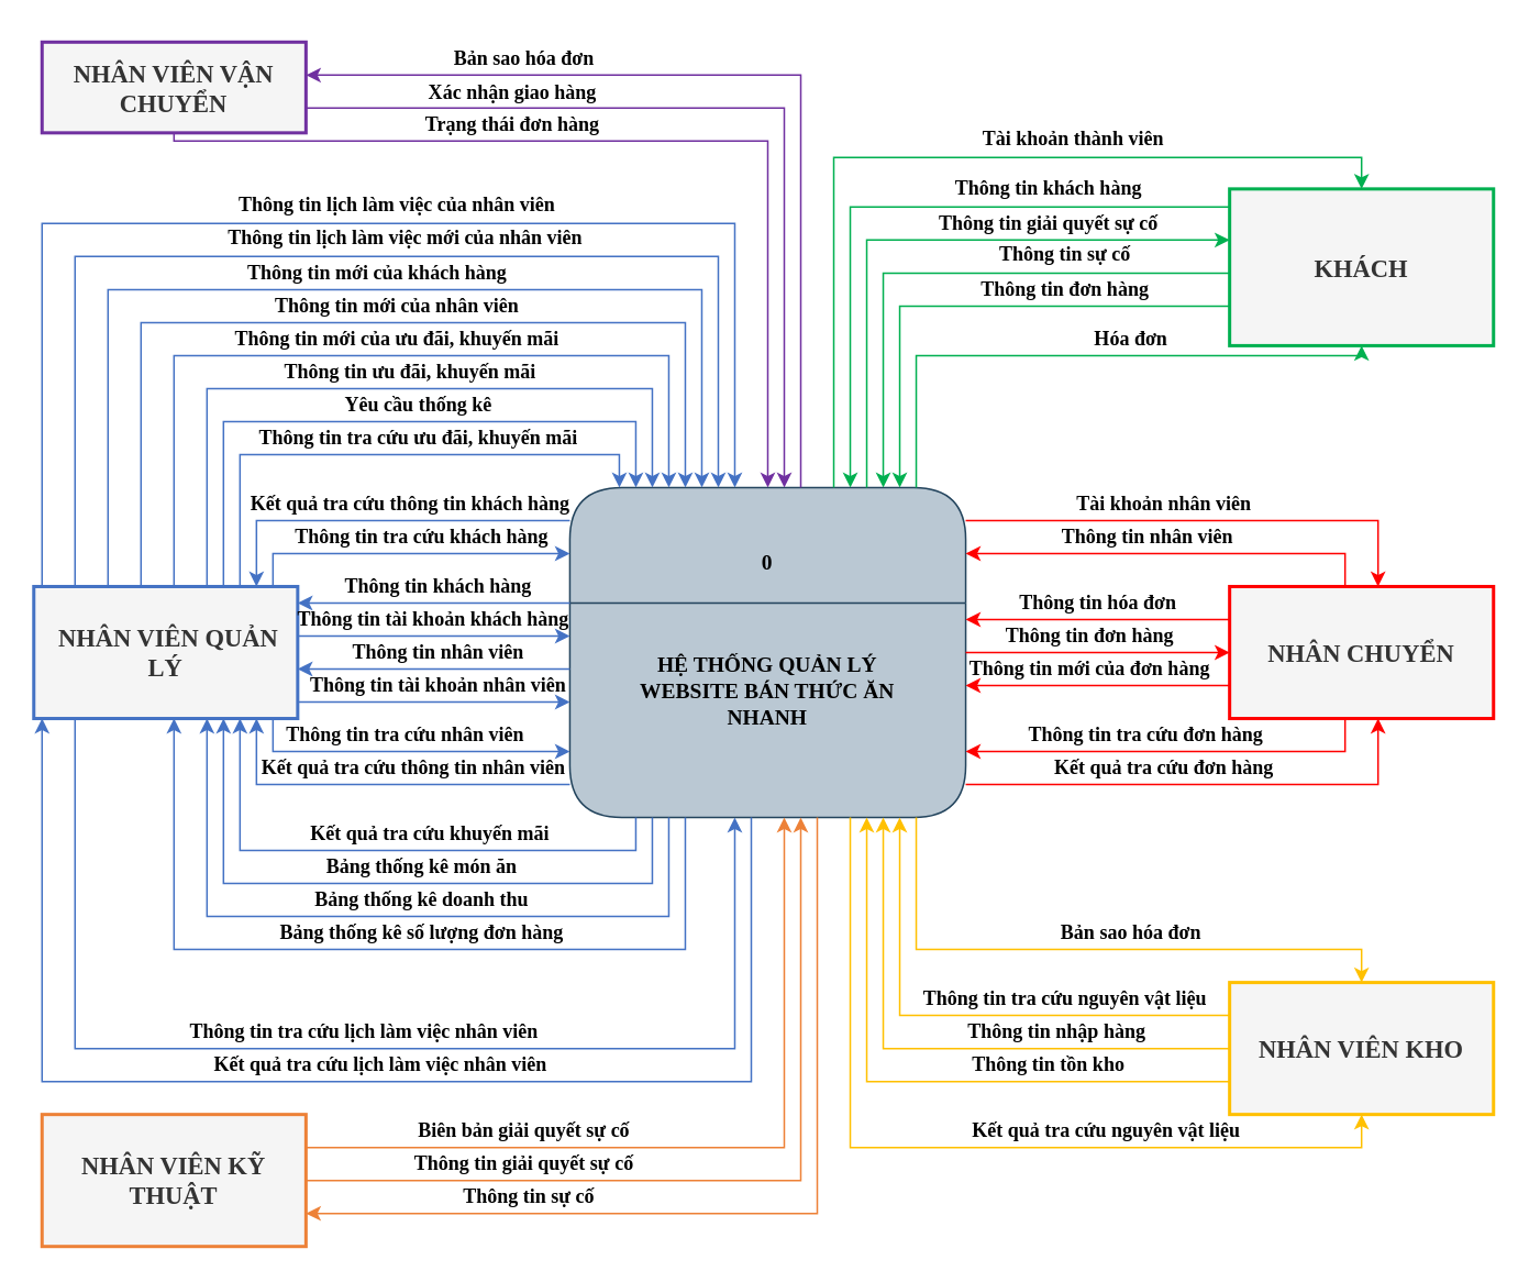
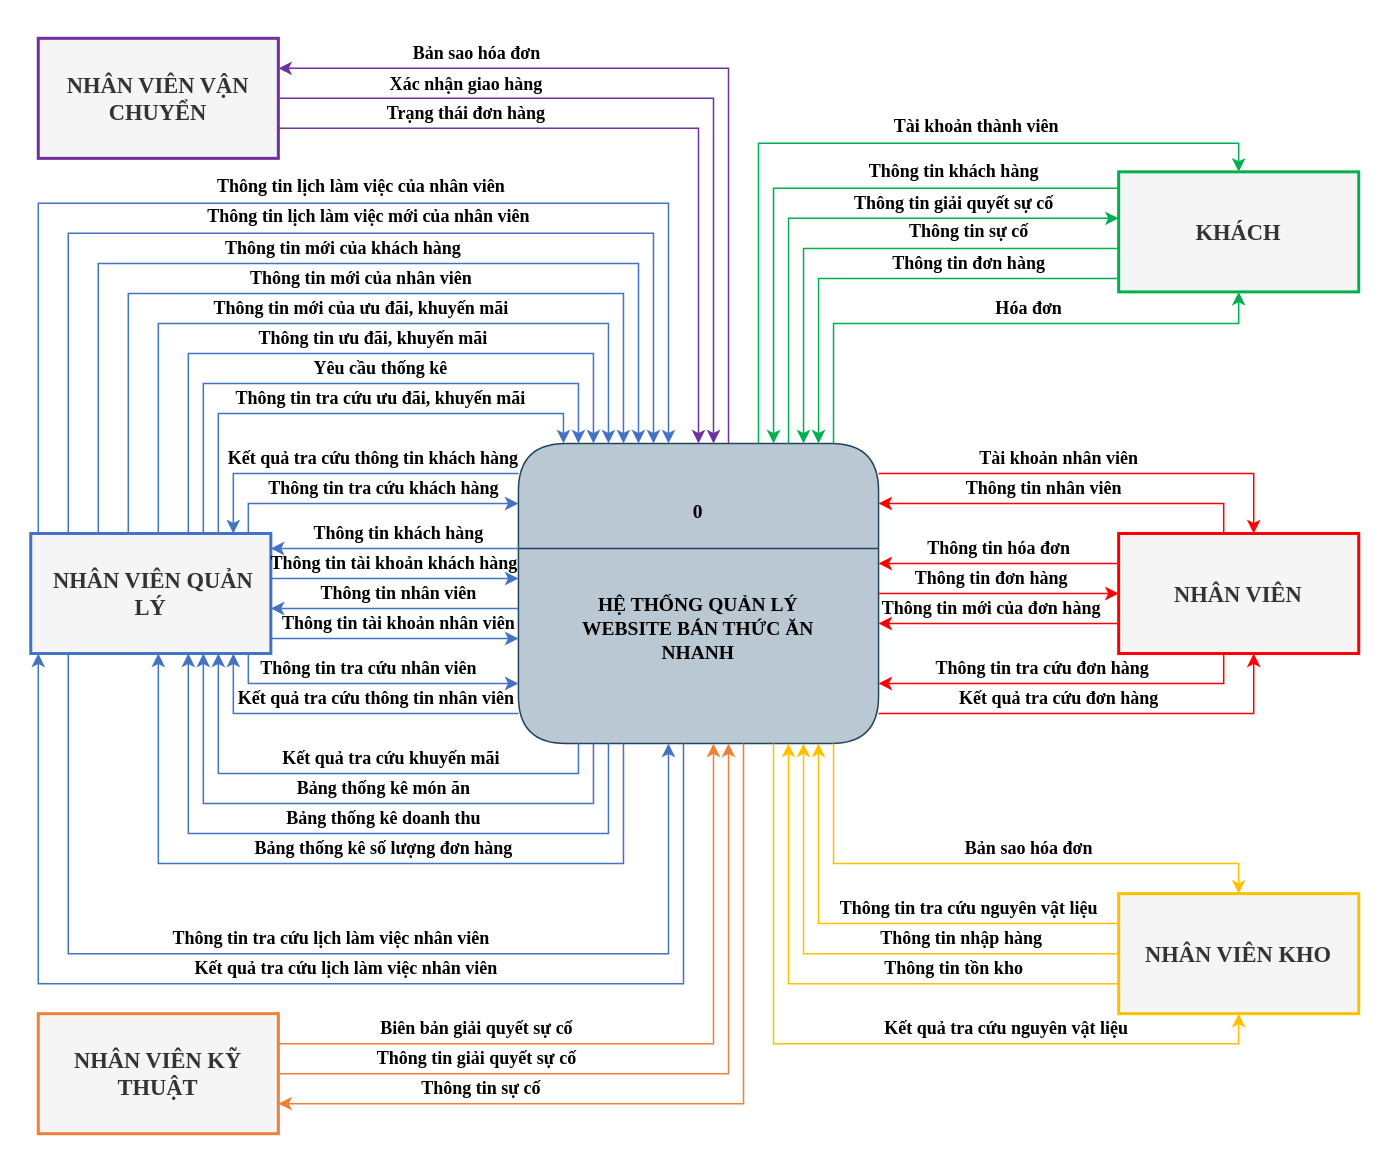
- <mxCell id="5" value="NHÂN VIÊN VẬN CHUYỂN" style="html=1;dashed=0;whiteSpace=wrap;fontStyle=1;fillColor=#f5f5f5;fontColor=#333333;strokeColor=#7030A0;fontSize=15;fontFamily=Times New Roman;strokeWidth=2;" parent="1" vertex="1"><mxGeometry x="25" y="25" width="160" height="55" as="geometry" /></mxCell>
+ <mxCell id="5" value="NHÂN VIÊN VẬN CHUYỂN" style="html=1;dashed=0;whiteSpace=wrap;fontStyle=1;fillColor=#f5f5f5;fontColor=#333333;strokeColor=#7030A0;fontSize=15;fontFamily=Times New Roman;strokeWidth=2;" parent="1" vertex="1"><mxGeometry x="25" y="25" width="160" height="80" as="geometry" /></mxCell>
- <mxCell id="6" value="KHÁCH" style="html=1;dashed=0;whiteSpace=wrap;fontStyle=1;fillColor=#f5f5f5;fontColor=#333333;strokeColor=#00B050;fontSize=15;fontFamily=Times New Roman;strokeWidth=2;" parent="1" vertex="1"><mxGeometry x="745" y="114" width="160" height="95" as="geometry" /></mxCell>
+ <mxCell id="6" value="KHÁCH" style="html=1;dashed=0;whiteSpace=wrap;fontStyle=1;fillColor=#f5f5f5;fontColor=#333333;strokeColor=#00B050;fontSize=15;fontFamily=Times New Roman;strokeWidth=2;" parent="1" vertex="1"><mxGeometry x="745" y="114" width="160" height="80" as="geometry" /></mxCell>
- <mxCell id="8" value="NHÂN CHUYỂN" style="html=1;dashed=0;whiteSpace=wrap;fontStyle=1;fillColor=#f5f5f5;fontColor=#333333;strokeColor=#FF0000;fontSize=15;fontFamily=Times New Roman;strokeWidth=2;" parent="1" vertex="1"><mxGeometry x="745" y="355" width="160" height="80" as="geometry" /></mxCell>
+ <mxCell id="8" value="NHÂN VIÊN" style="html=1;dashed=0;whiteSpace=wrap;fontStyle=1;fillColor=#f5f5f5;fontColor=#333333;strokeColor=#FF0000;fontSize=15;fontFamily=Times New Roman;strokeWidth=2;" parent="1" vertex="1"><mxGeometry x="745" y="355" width="160" height="80" as="geometry" /></mxCell>
